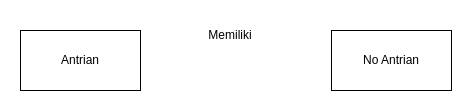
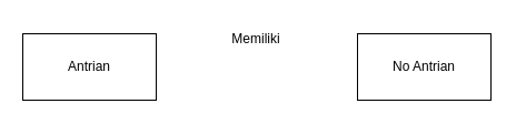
- <mxCell id="3" value="No Antrian" style="rounded=0;whiteSpace=wrap;html=1;" parent="1" vertex="1"><mxGeometry x="331" y="30" width="120" height="60" as="geometry" /></mxCell>
+ <mxCell id="3" value="No Antrian" style="rounded=0;whiteSpace=wrap;html=1;" parent="1" vertex="1"><mxGeometry x="321" y="30" width="120" height="60" as="geometry" /></mxCell>
